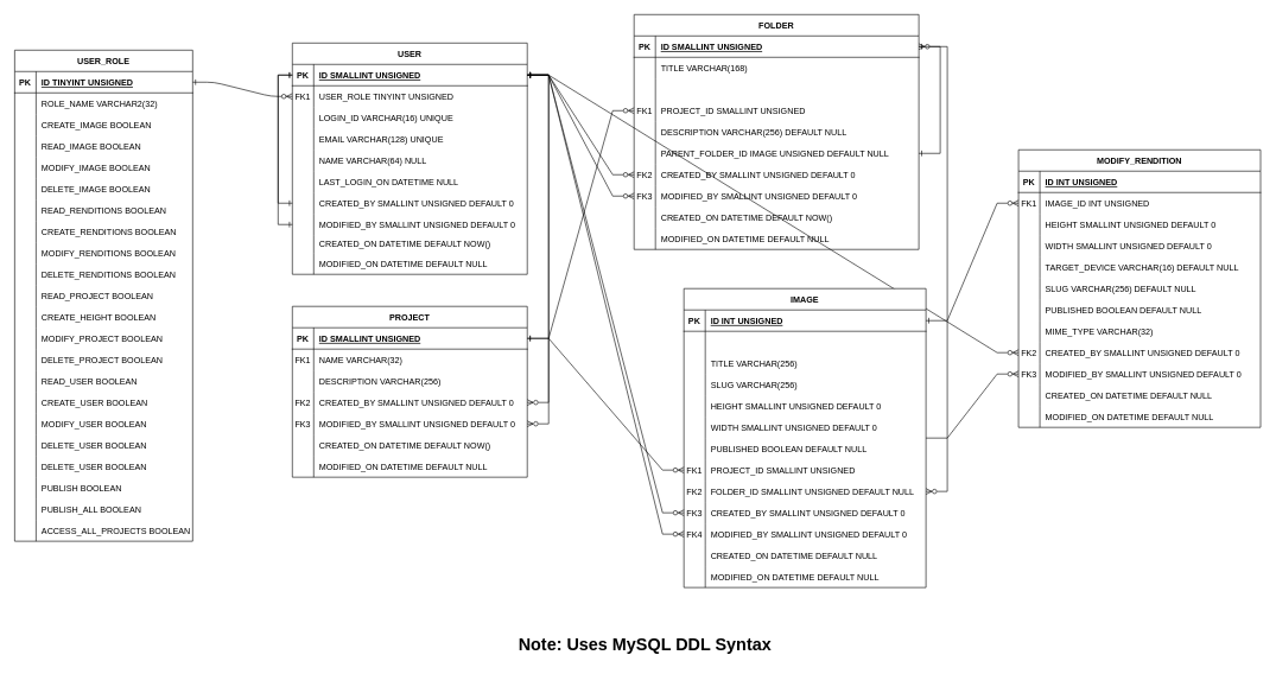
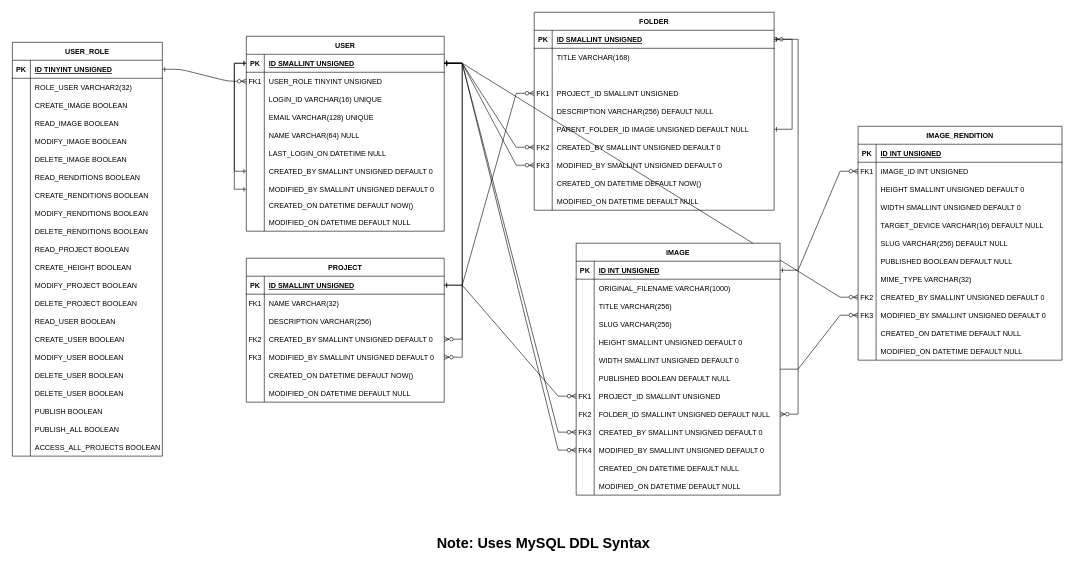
- <mxCell id="42" value="ROLE_NAME VARCHAR2(32)" style="shape=partialRectangle;overflow=hidden;connectable=0;fillColor=none;top=0;left=0;bottom=0;right=0;align=left;spacingLeft=6;" parent="40" vertex="1"><mxGeometry x="30" width="220" height="30" as="geometry"><mxRectangle width="220" height="30" as="alternateBounds" /></mxGeometry></mxCell>
+ <mxCell id="42" value="ROLE_USER VARCHAR2(32)" style="shape=partialRectangle;overflow=hidden;connectable=0;fillColor=none;top=0;left=0;bottom=0;right=0;align=left;spacingLeft=6;" parent="40" vertex="1"><mxGeometry x="30" width="220" height="30" as="geometry"><mxRectangle width="220" height="30" as="alternateBounds" /></mxGeometry></mxCell>
- <mxCell id="137" value="MODIFY_RENDITION" style="shape=table;startSize=30;container=1;collapsible=1;childLayout=tableLayout;fixedRows=1;rowLines=0;fontStyle=1;align=center;resizeLast=1;" parent="1" vertex="1"><mxGeometry x="1430" y="210" width="340" height="390" as="geometry" /></mxCell>
+ <mxCell id="137" value="IMAGE_RENDITION" style="shape=table;startSize=30;container=1;collapsible=1;childLayout=tableLayout;fixedRows=1;rowLines=0;fontStyle=1;align=center;resizeLast=1;" parent="1" vertex="1"><mxGeometry x="1430" y="210" width="340" height="390" as="geometry" /></mxCell>
+ <mxCell id="212" value="ORIGINAL_FILENAME VARCHAR(1000)" style="shape=partialRectangle;overflow=hidden;connectable=0;fillColor=none;top=0;left=0;bottom=0;right=0;align=left;spacingLeft=6;" parent="210" vertex="1"><mxGeometry x="30" width="310" height="30" as="geometry"><mxRectangle width="310" height="30" as="alternateBounds" /></mxGeometry></mxCell>
